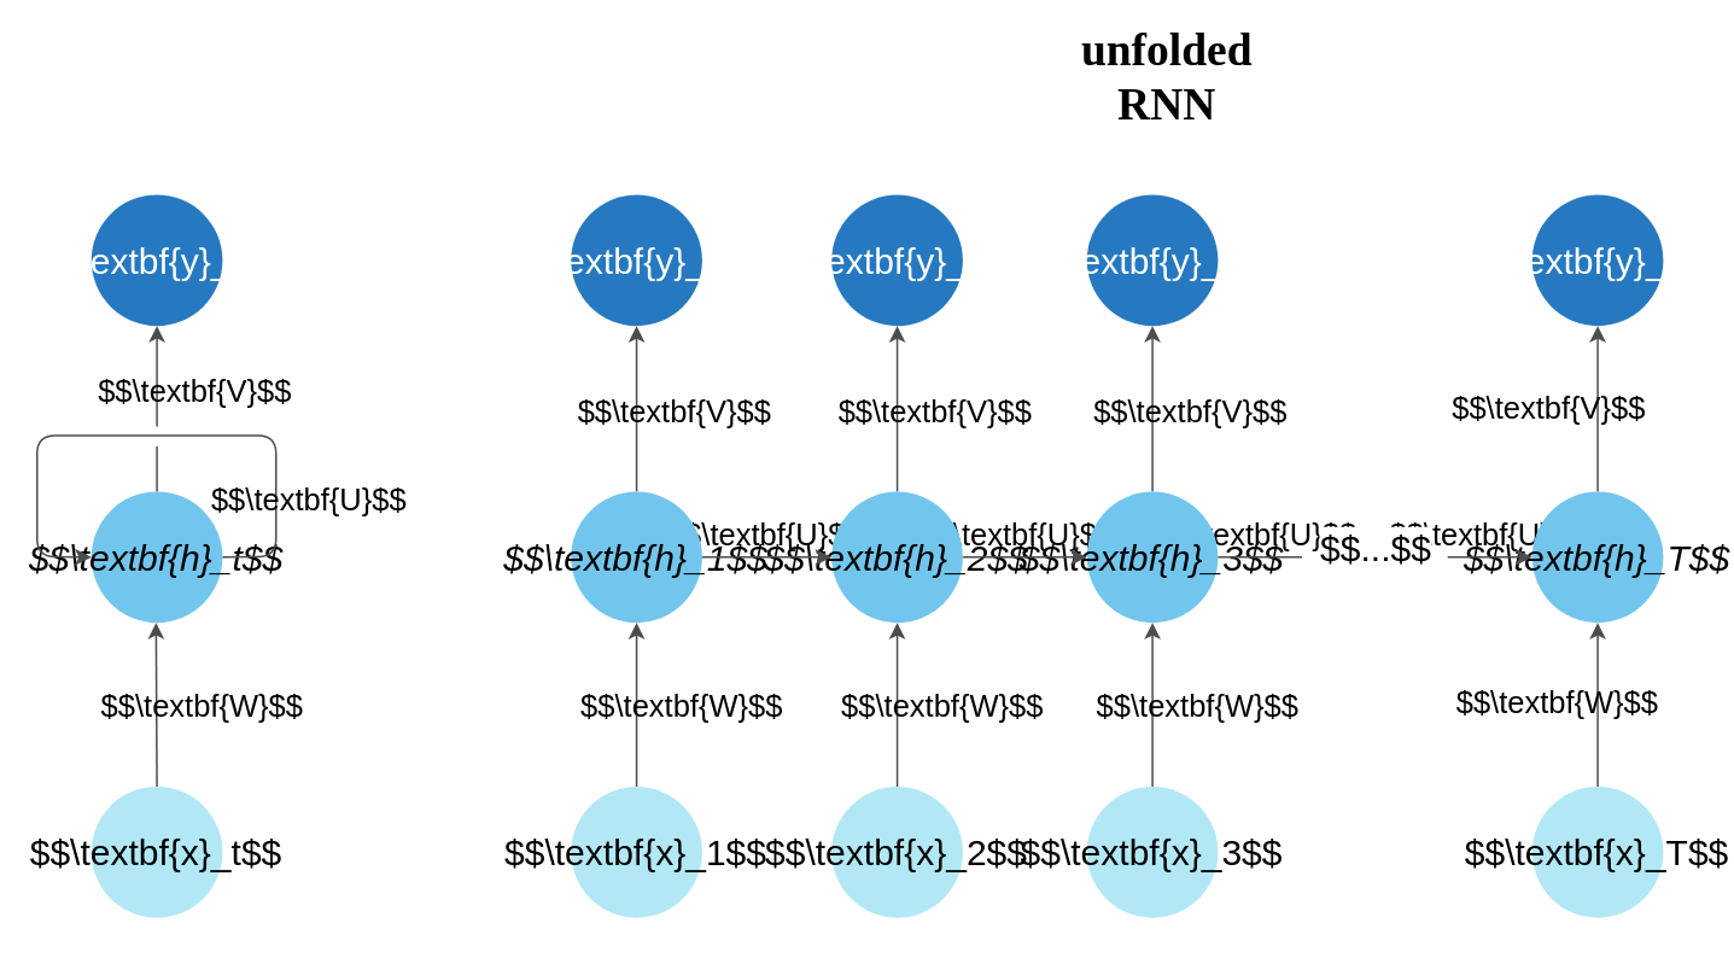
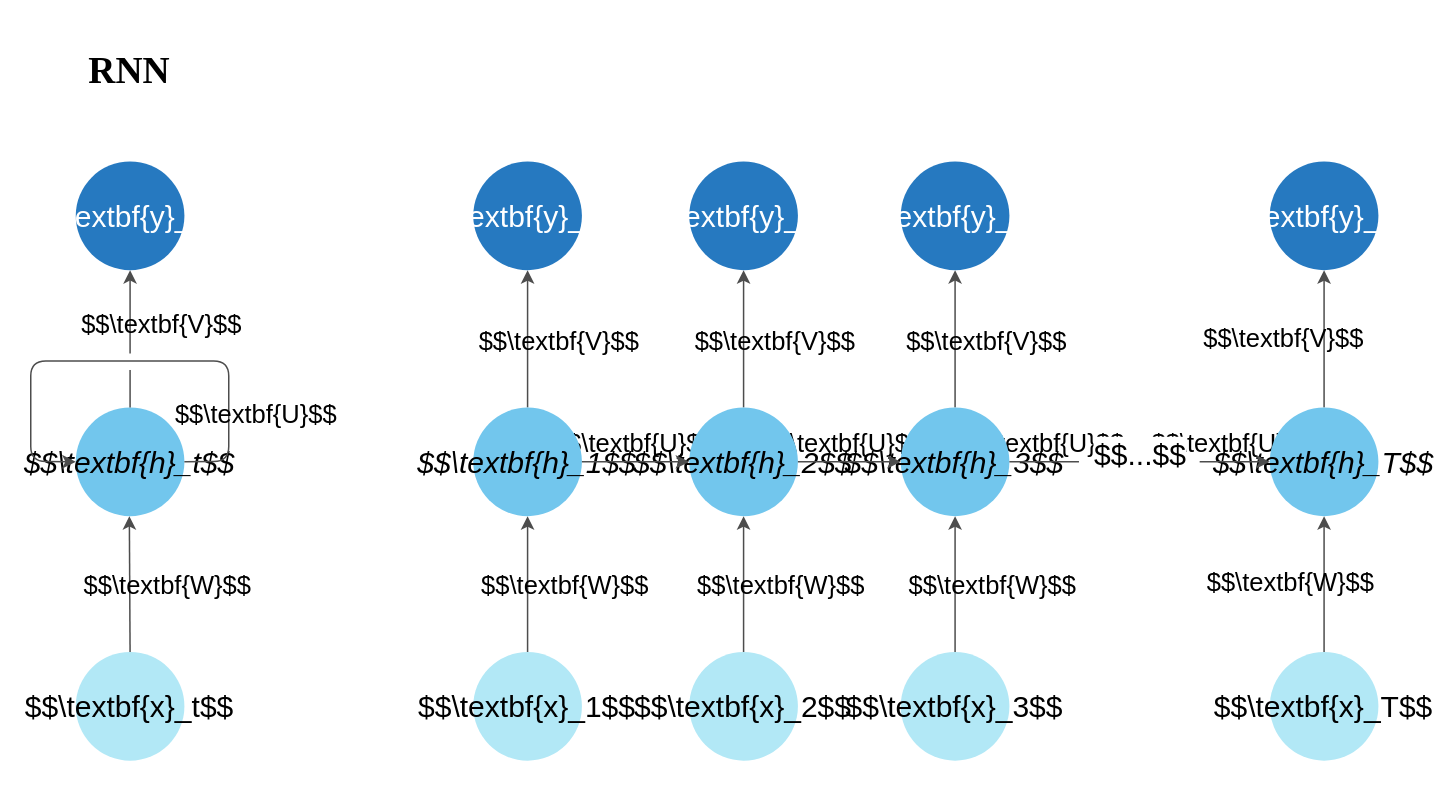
- <mxCell id="7" value="unfolded RNN" style="text;strokeColor=none;align=center;fillColor=none;html=1;verticalAlign=middle;whiteSpace=wrap;rounded=0;fontFamily=Source Sans Pro;fontSize=25;fontColor=default;labelBackgroundColor=default;fontStyle=1" parent="1" vertex="1"><mxGeometry x="593.889" y="20" width="100.659" height="43.532" as="geometry" /></mxCell>
+ <mxCell id="6" value="RNN" style="text;strokeColor=none;align=center;fillColor=none;html=1;verticalAlign=middle;whiteSpace=wrap;rounded=0;fontFamily=Source Sans Pro;fontSize=25;fontColor=default;labelBackgroundColor=default;fontStyle=1" parent="1" vertex="1"><mxGeometry x="32.4" y="24" width="107.636" height="43.532" as="geometry" /></mxCell>
